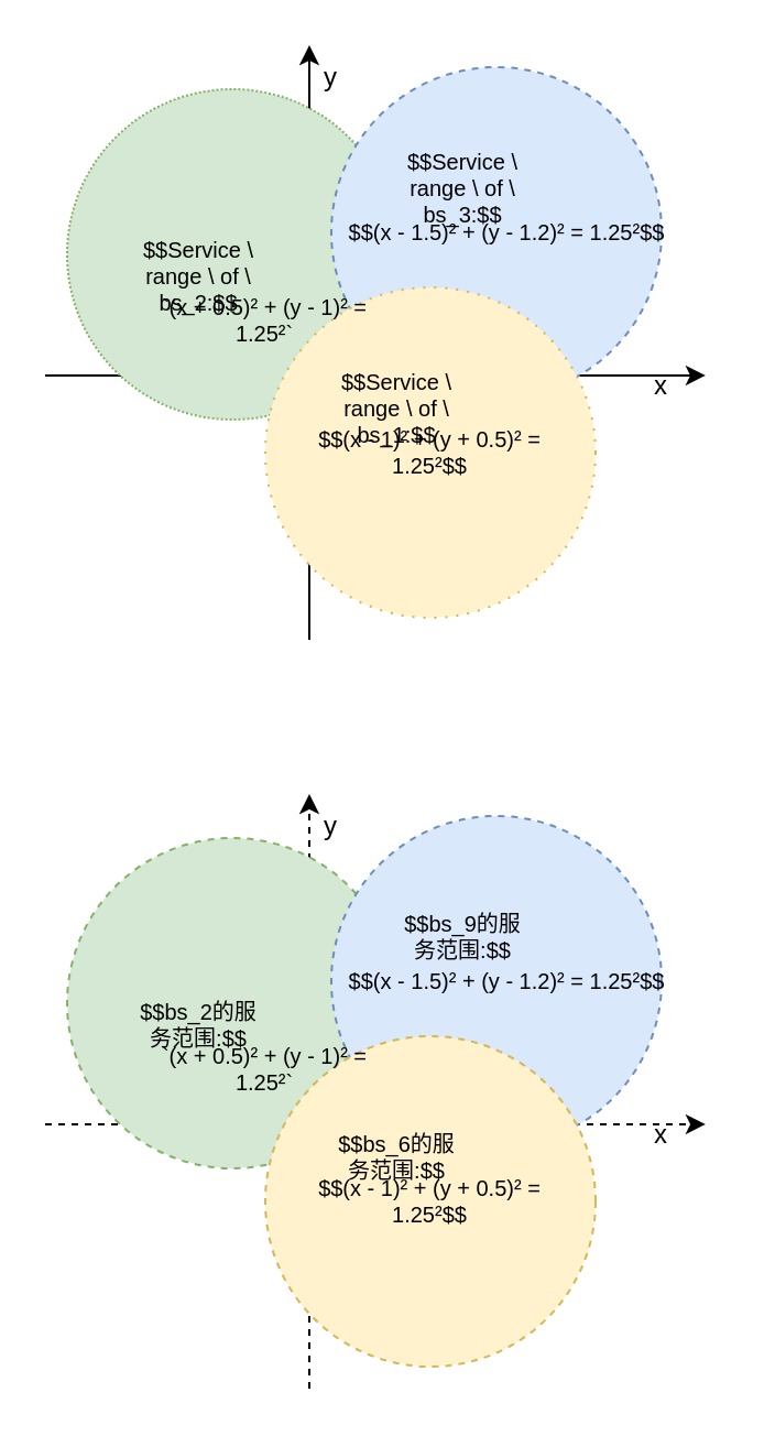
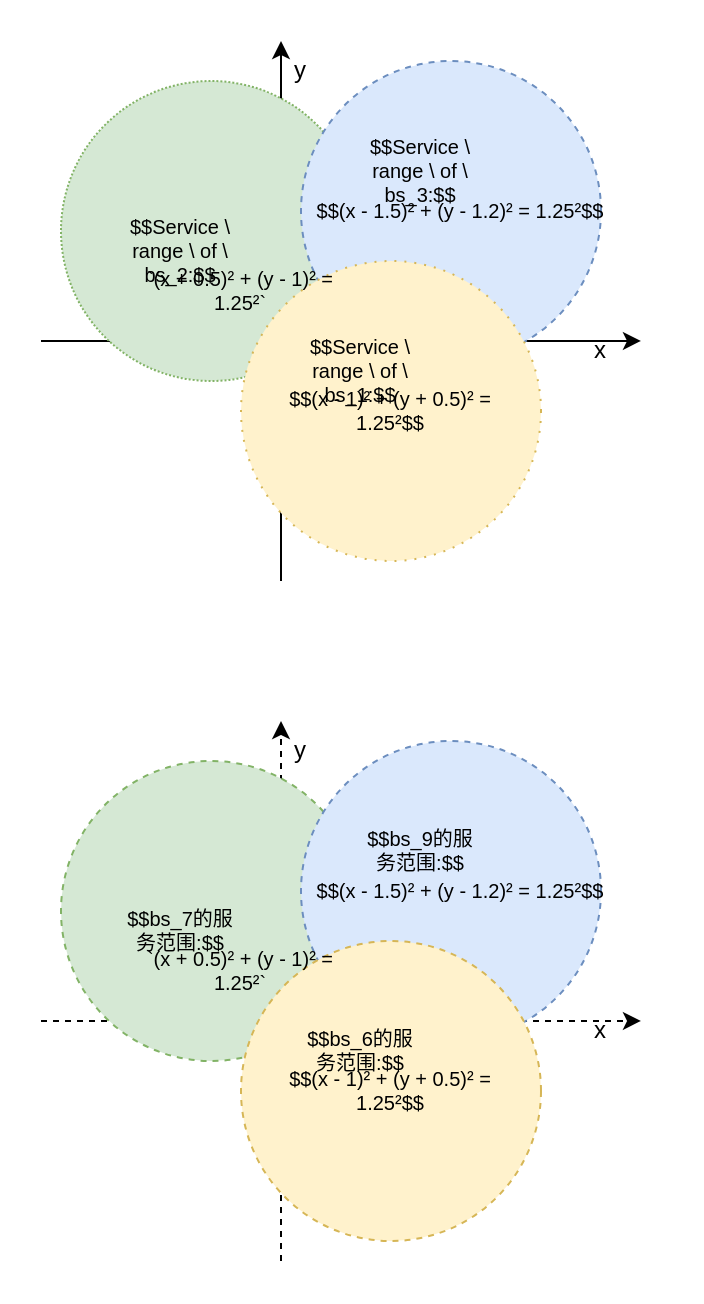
- <mxCell id="25" value="$$bs_2的服务范围:$$" style="text;html=1;strokeColor=none;fillColor=none;align=center;verticalAlign=middle;whiteSpace=wrap;rounded=0;dashed=1;dashPattern=1 4;fontSize=10;" vertex="1" parent="1"><mxGeometry x="60" y="450" width="60" height="30" as="geometry" /></mxCell>
+ <mxCell id="25" value="$$bs_7的服务范围:$$" style="text;html=1;strokeColor=none;fillColor=none;align=center;verticalAlign=middle;whiteSpace=wrap;rounded=0;dashed=1;dashPattern=1 4;fontSize=10;" vertex="1" parent="1"><mxGeometry x="60" y="450" width="60" height="30" as="geometry" /></mxCell>
